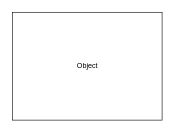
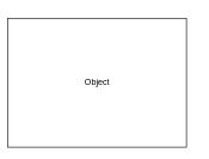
- <mxCell id="2" value="Object" style="html=1;" vertex="1" parent="1"><mxGeometry x="20" y="20" width="250" height="180" as="geometry" /></mxCell>
+ <mxCell id="2" value="Object" style="html=1;" vertex="1" parent="1"><mxGeometry x="10" y="25" width="250" height="180" as="geometry" /></mxCell>
